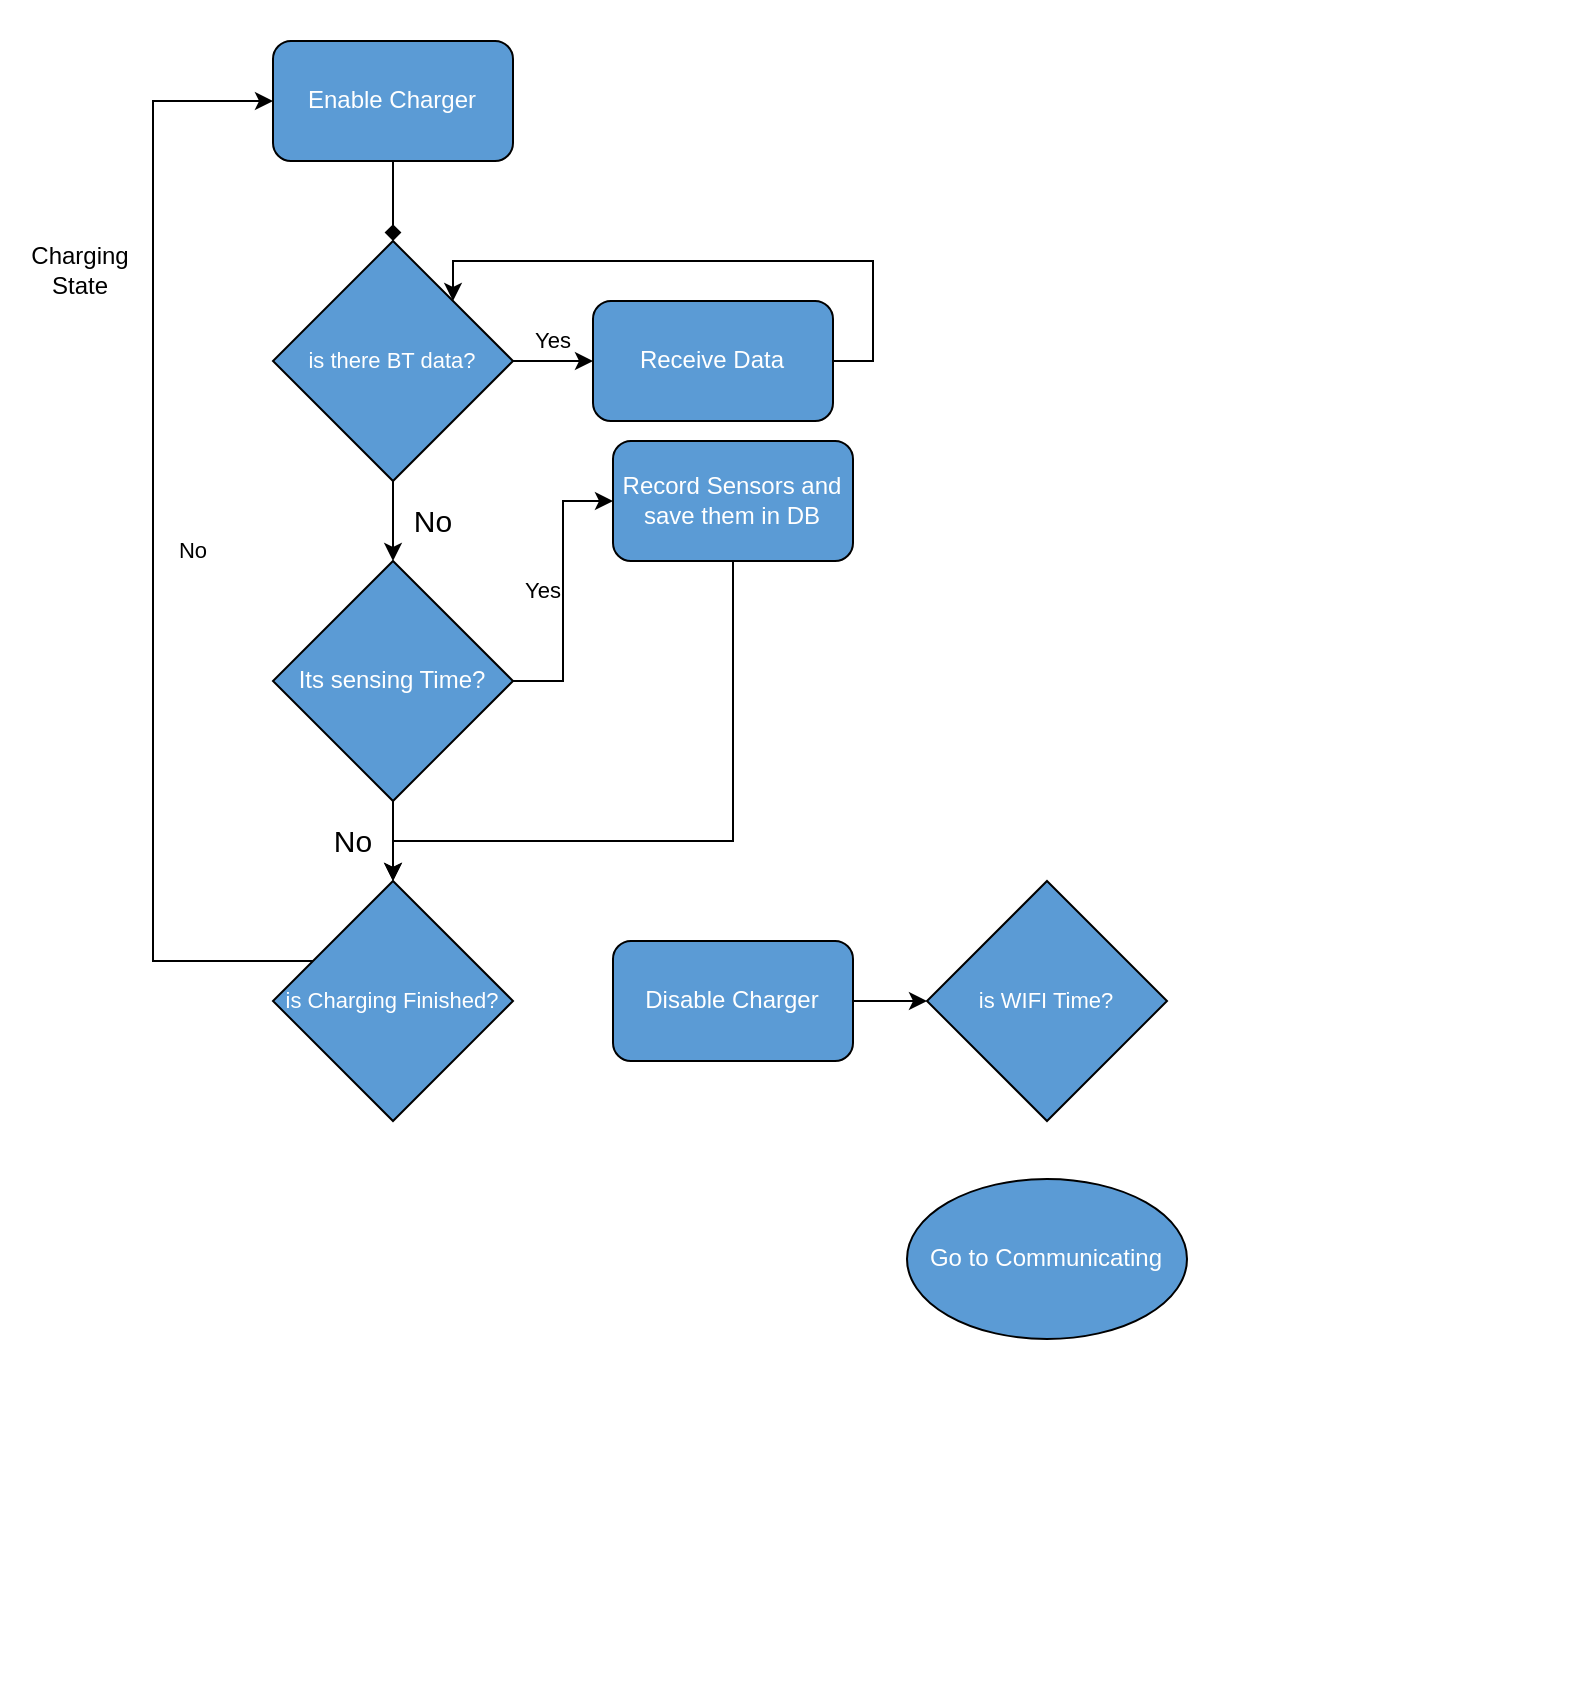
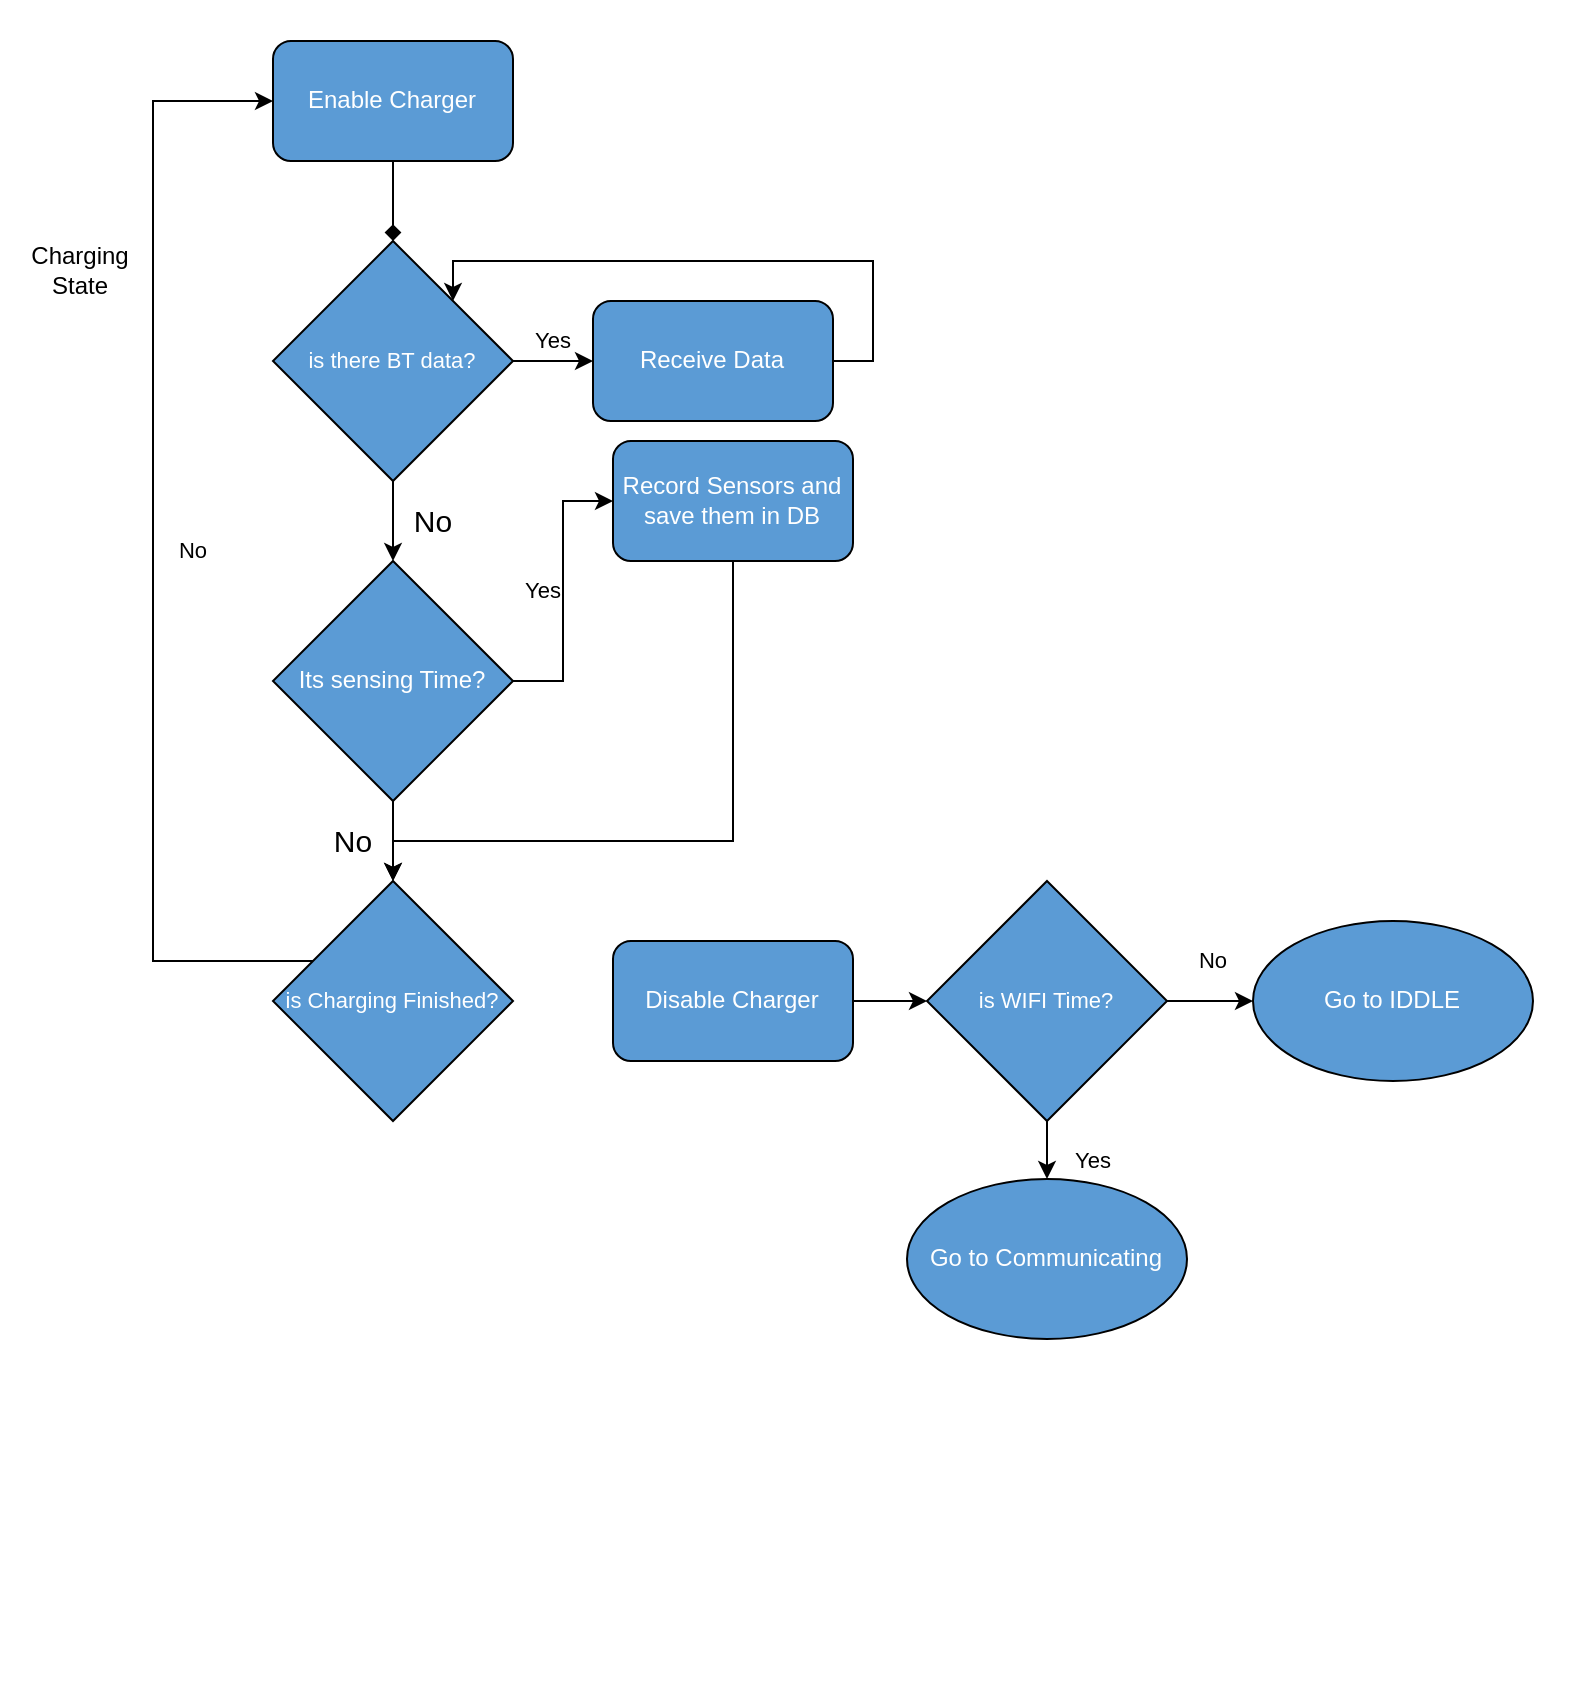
+ <mxCell id="13" value="No" style="edgeStyle=orthogonalEdgeStyle;rounded=0;orthogonalLoop=1;jettySize=auto;html=1;labelBackgroundColor=none;" parent="1" source="15" target="16" edge="1"><mxGeometry x="0.07" y="20" relative="1" as="geometry"><mxPoint as="offset" /></mxGeometry></mxCell>
+ <mxCell id="16" value="Go to IDDLE" style="ellipse;whiteSpace=wrap;html=1;fillColor=#5B9BD5;fontColor=#FFFFFF;" parent="1" vertex="1"><mxGeometry x="626" y="460" width="140" height="80" as="geometry" /></mxCell>
+ <mxCell id="14" value="Yes" style="edgeStyle=orthogonalEdgeStyle;rounded=0;orthogonalLoop=1;jettySize=auto;html=1;labelBackgroundColor=none;" parent="1" source="15" target="17" edge="1"><mxGeometry x="0.647" y="23" relative="1" as="geometry"><mxPoint as="offset" /></mxGeometry></mxCell>
